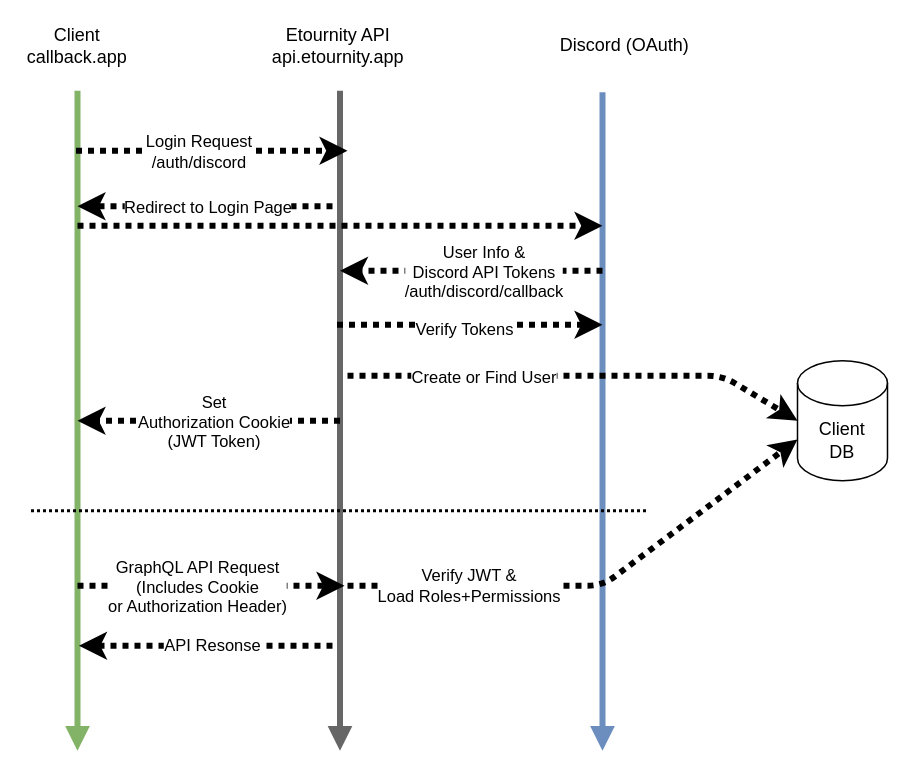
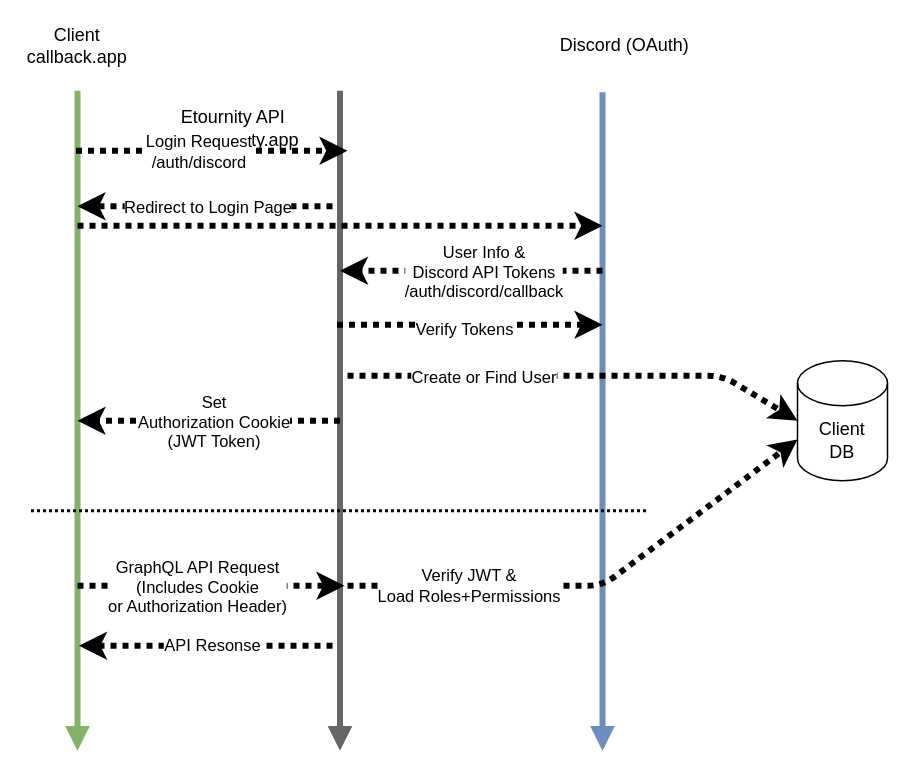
- <mxCell id="3" value="Etournity API&lt;br&gt;api.etournity.app" style="text;html=1;strokeColor=none;fillColor=none;align=center;verticalAlign=middle;whiteSpace=wrap;rounded=0;" vertex="1" parent="1"><mxGeometry x="185" y="20" width="80" height="20" as="geometry" /></mxCell>
+ <mxCell id="3" value="Etournity API&lt;br&gt;api.etournity.app" style="text;html=1;strokeColor=none;fillColor=none;align=center;verticalAlign=middle;whiteSpace=wrap;rounded=0;" vertex="1" parent="1"><mxGeometry x="115" y="75" width="80" height="20" as="geometry" /></mxCell>
